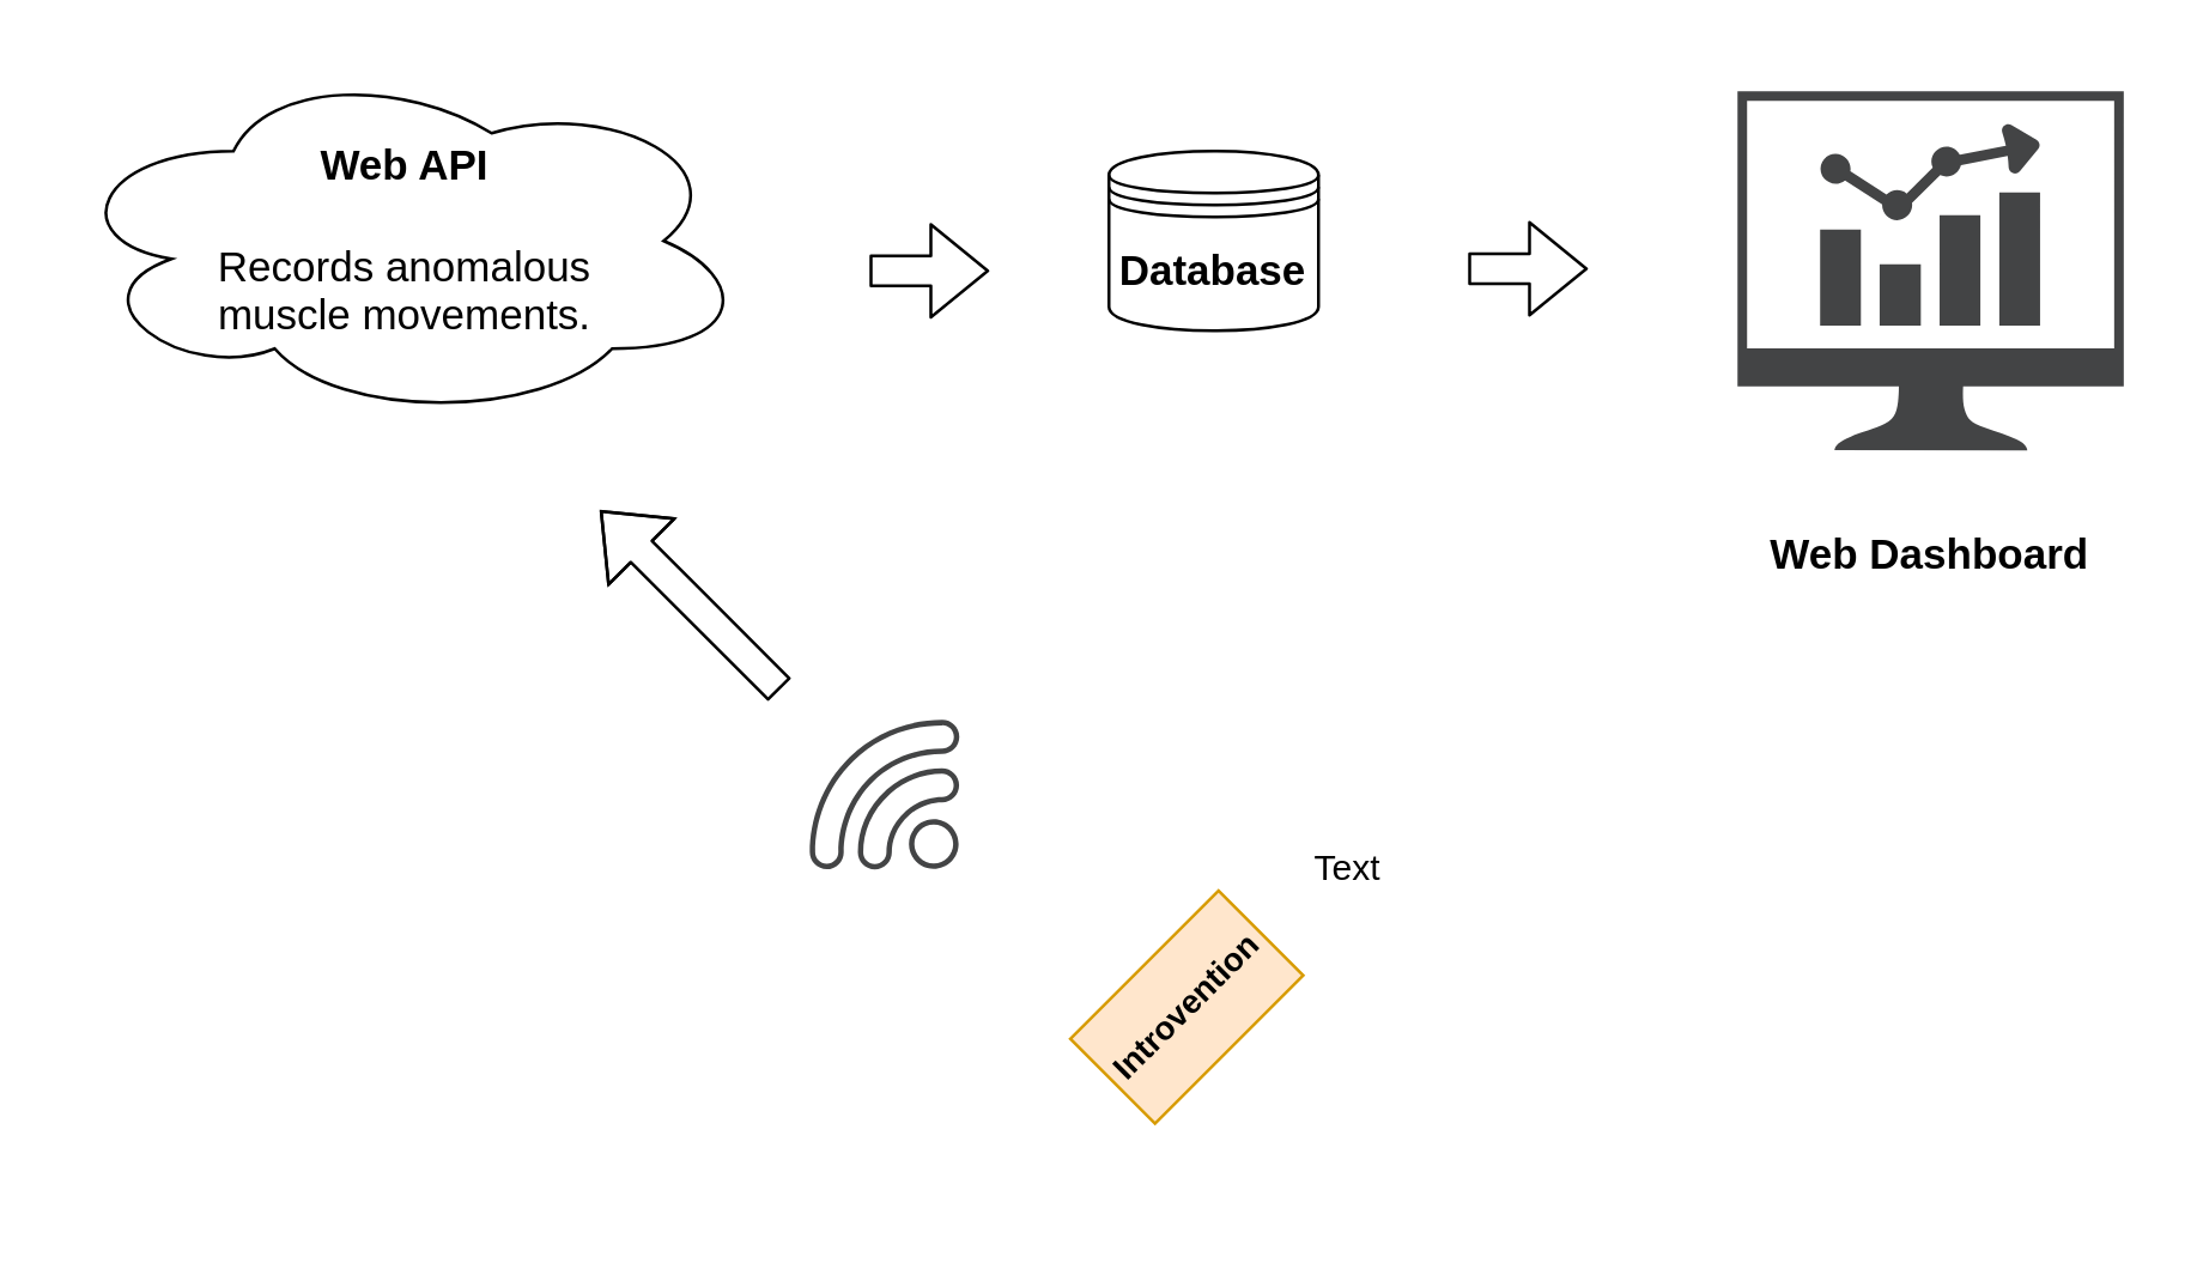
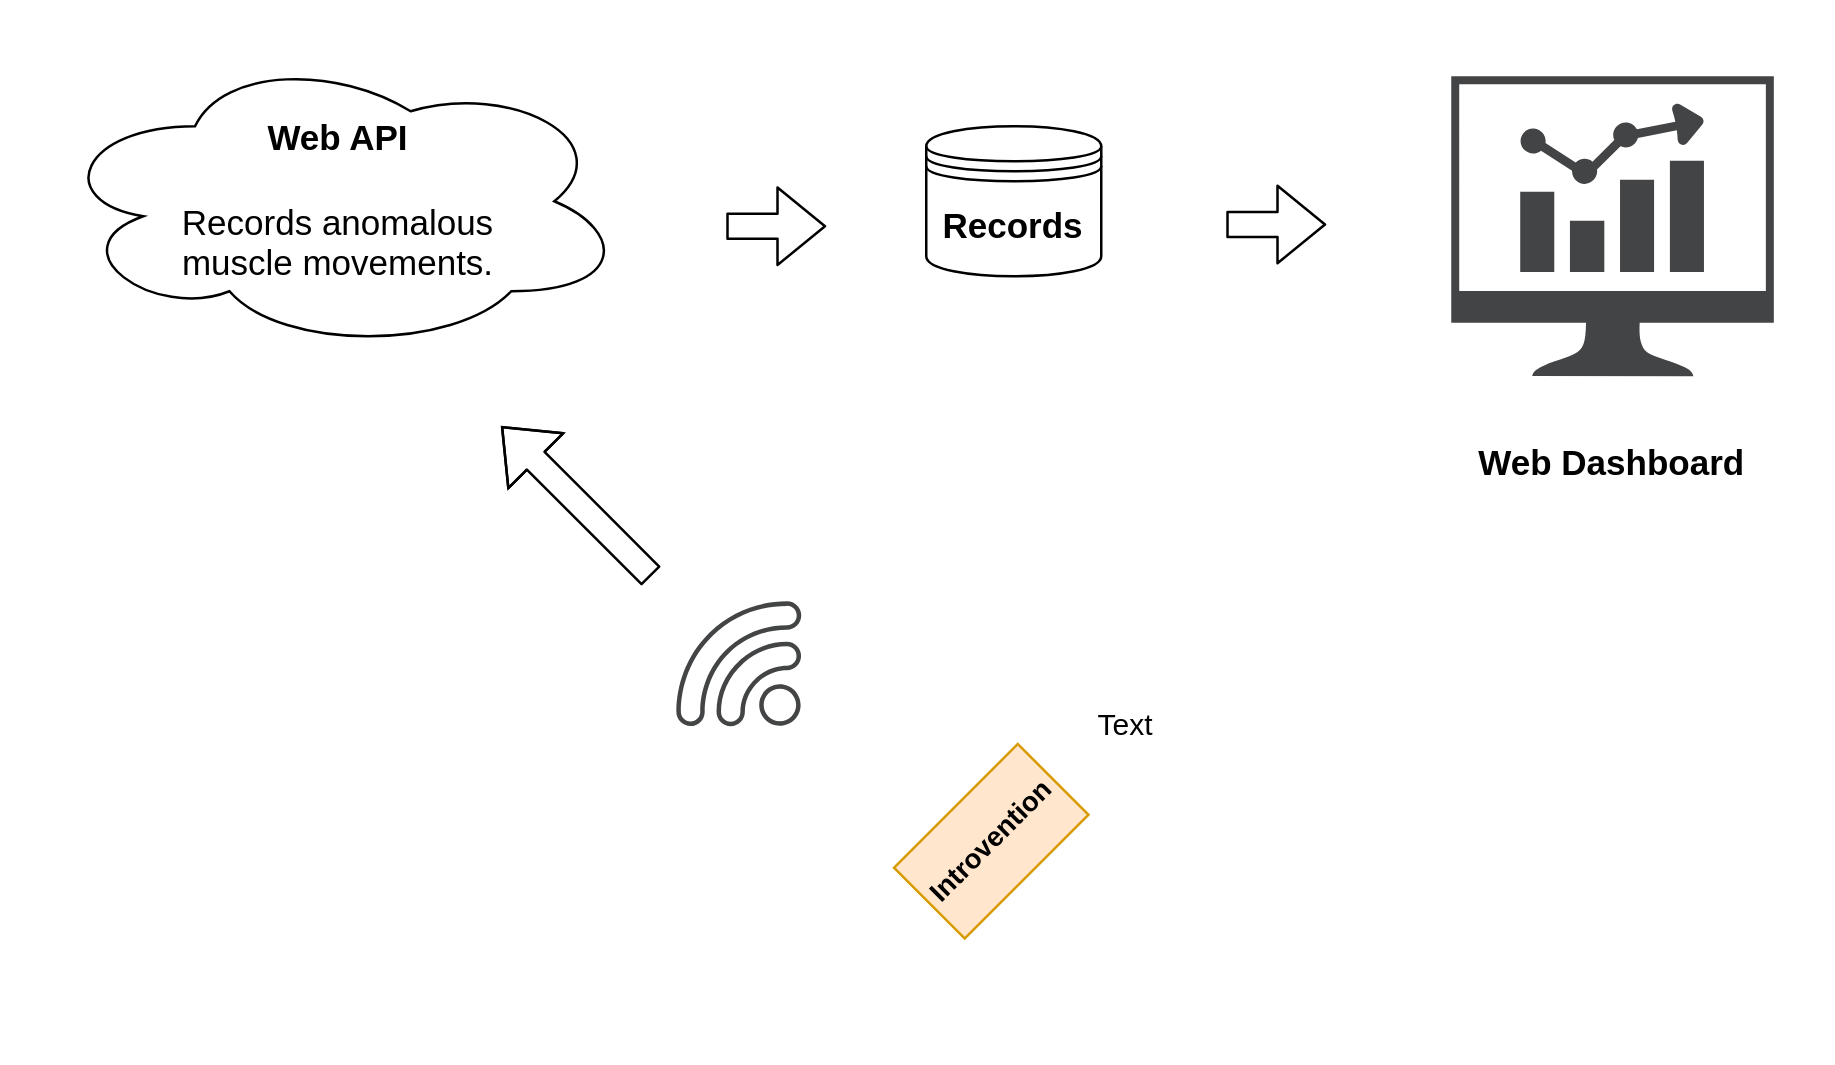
- <mxCell id="11" value="&lt;b&gt;&lt;font style=&quot;font-size: 14px&quot;&gt;Database&lt;/font&gt;&lt;/b&gt;" style="shape=datastore;whiteSpace=wrap;html=1;" vertex="1" parent="1"><mxGeometry x="370" y="50" width="70" height="60" as="geometry" /></mxCell>
+ <mxCell id="11" value="&lt;b&gt;&lt;font style=&quot;font-size: 14px&quot;&gt;Records&lt;/font&gt;&lt;/b&gt;" style="shape=datastore;whiteSpace=wrap;html=1;" vertex="1" parent="1"><mxGeometry x="370" y="50" width="70" height="60" as="geometry" /></mxCell>
